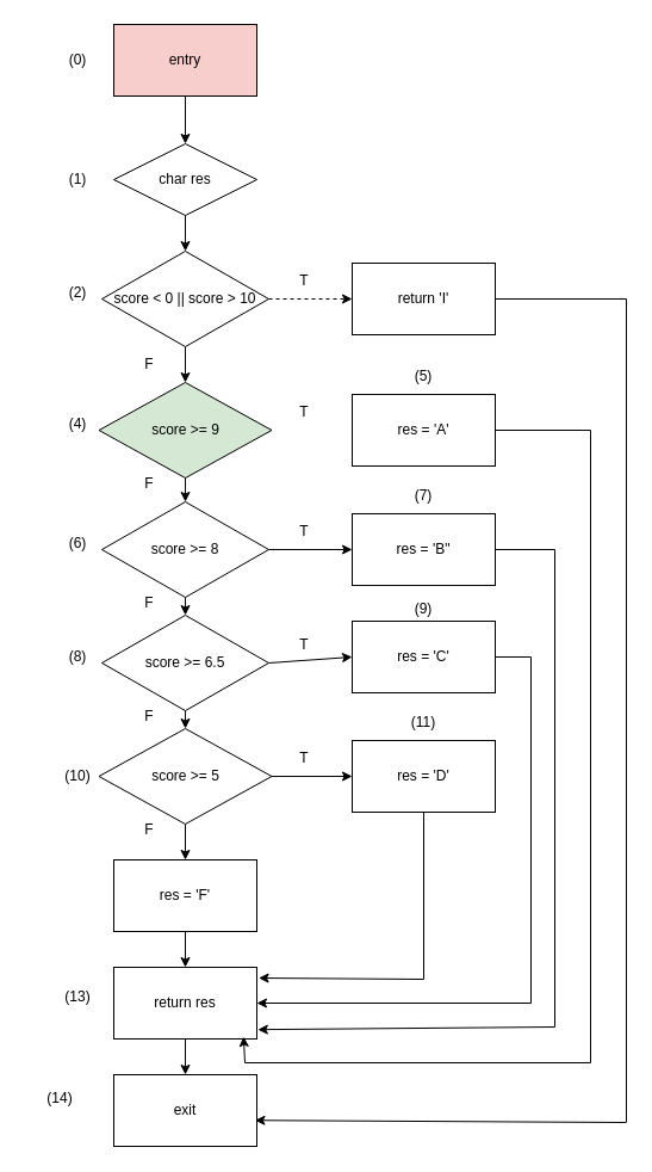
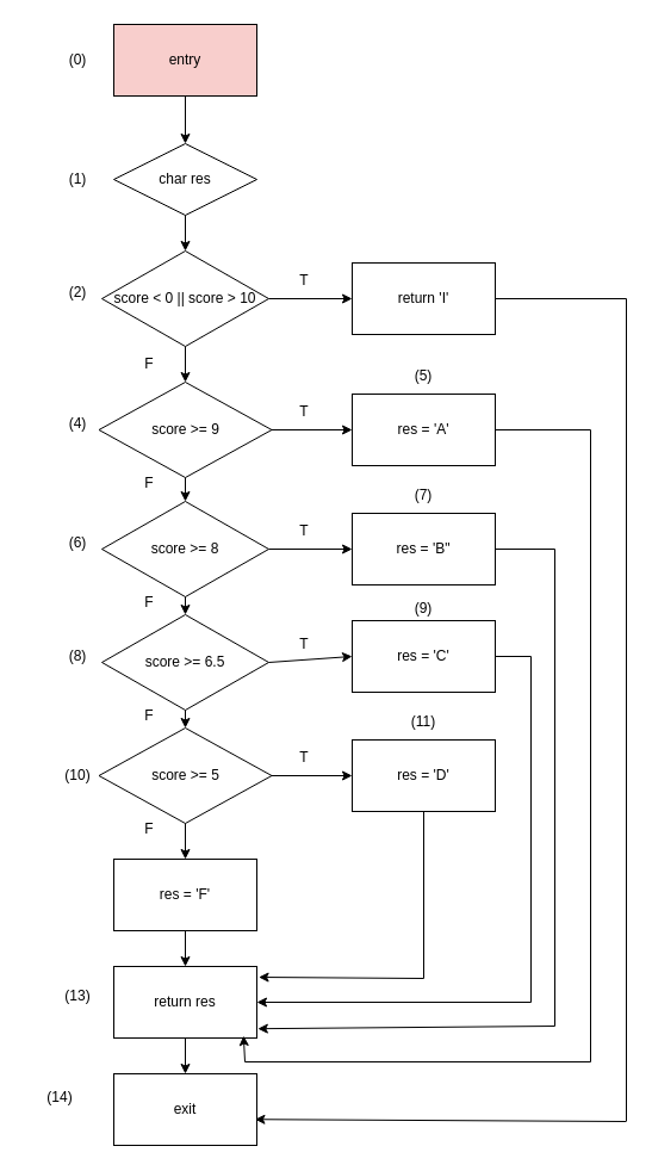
- <mxCell id="15" value="" style="endArrow=classic;html=1;rounded=0;exitX=1;exitY=0.5;exitDx=0;exitDy=0;entryX=0;entryY=0.5;entryDx=0;entryDy=0;dashed=1;" edge="1" parent="1" source="13" target="4"><mxGeometry width="50" height="50" relative="1" as="geometry"><mxPoint x="135" y="320" as="sourcePoint" /><mxPoint x="185" y="270" as="targetPoint" /></mxGeometry></mxCell>
+ <mxCell id="15" value="" style="endArrow=classic;html=1;rounded=0;exitX=1;exitY=0.5;exitDx=0;exitDy=0;entryX=0;entryY=0.5;entryDx=0;entryDy=0;" edge="1" parent="1" source="13" target="4"><mxGeometry width="50" height="50" relative="1" as="geometry"><mxPoint x="135" y="320" as="sourcePoint" /><mxPoint x="185" y="270" as="targetPoint" /></mxGeometry></mxCell>
- <mxCell id="17" value="score &amp;gt;= 9" style="rhombus;whiteSpace=wrap;html=1;fillColor=#d5e8d4;" vertex="1" parent="1"><mxGeometry x="82.5" y="320" width="145" height="80" as="geometry" /></mxCell>
+ <mxCell id="17" value="score &amp;gt;= 9" style="rhombus;whiteSpace=wrap;html=1;" vertex="1" parent="1"><mxGeometry x="82.5" y="320" width="145" height="80" as="geometry" /></mxCell>
+ <mxCell id="18" value="" style="endArrow=classic;html=1;rounded=0;exitX=1;exitY=0.5;exitDx=0;exitDy=0;entryX=0;entryY=0.5;entryDx=0;entryDy=0;" edge="1" parent="1" source="17" target="5"><mxGeometry width="50" height="50" relative="1" as="geometry"><mxPoint x="135" y="370" as="sourcePoint" /><mxPoint x="185" y="320" as="targetPoint" /></mxGeometry></mxCell>
